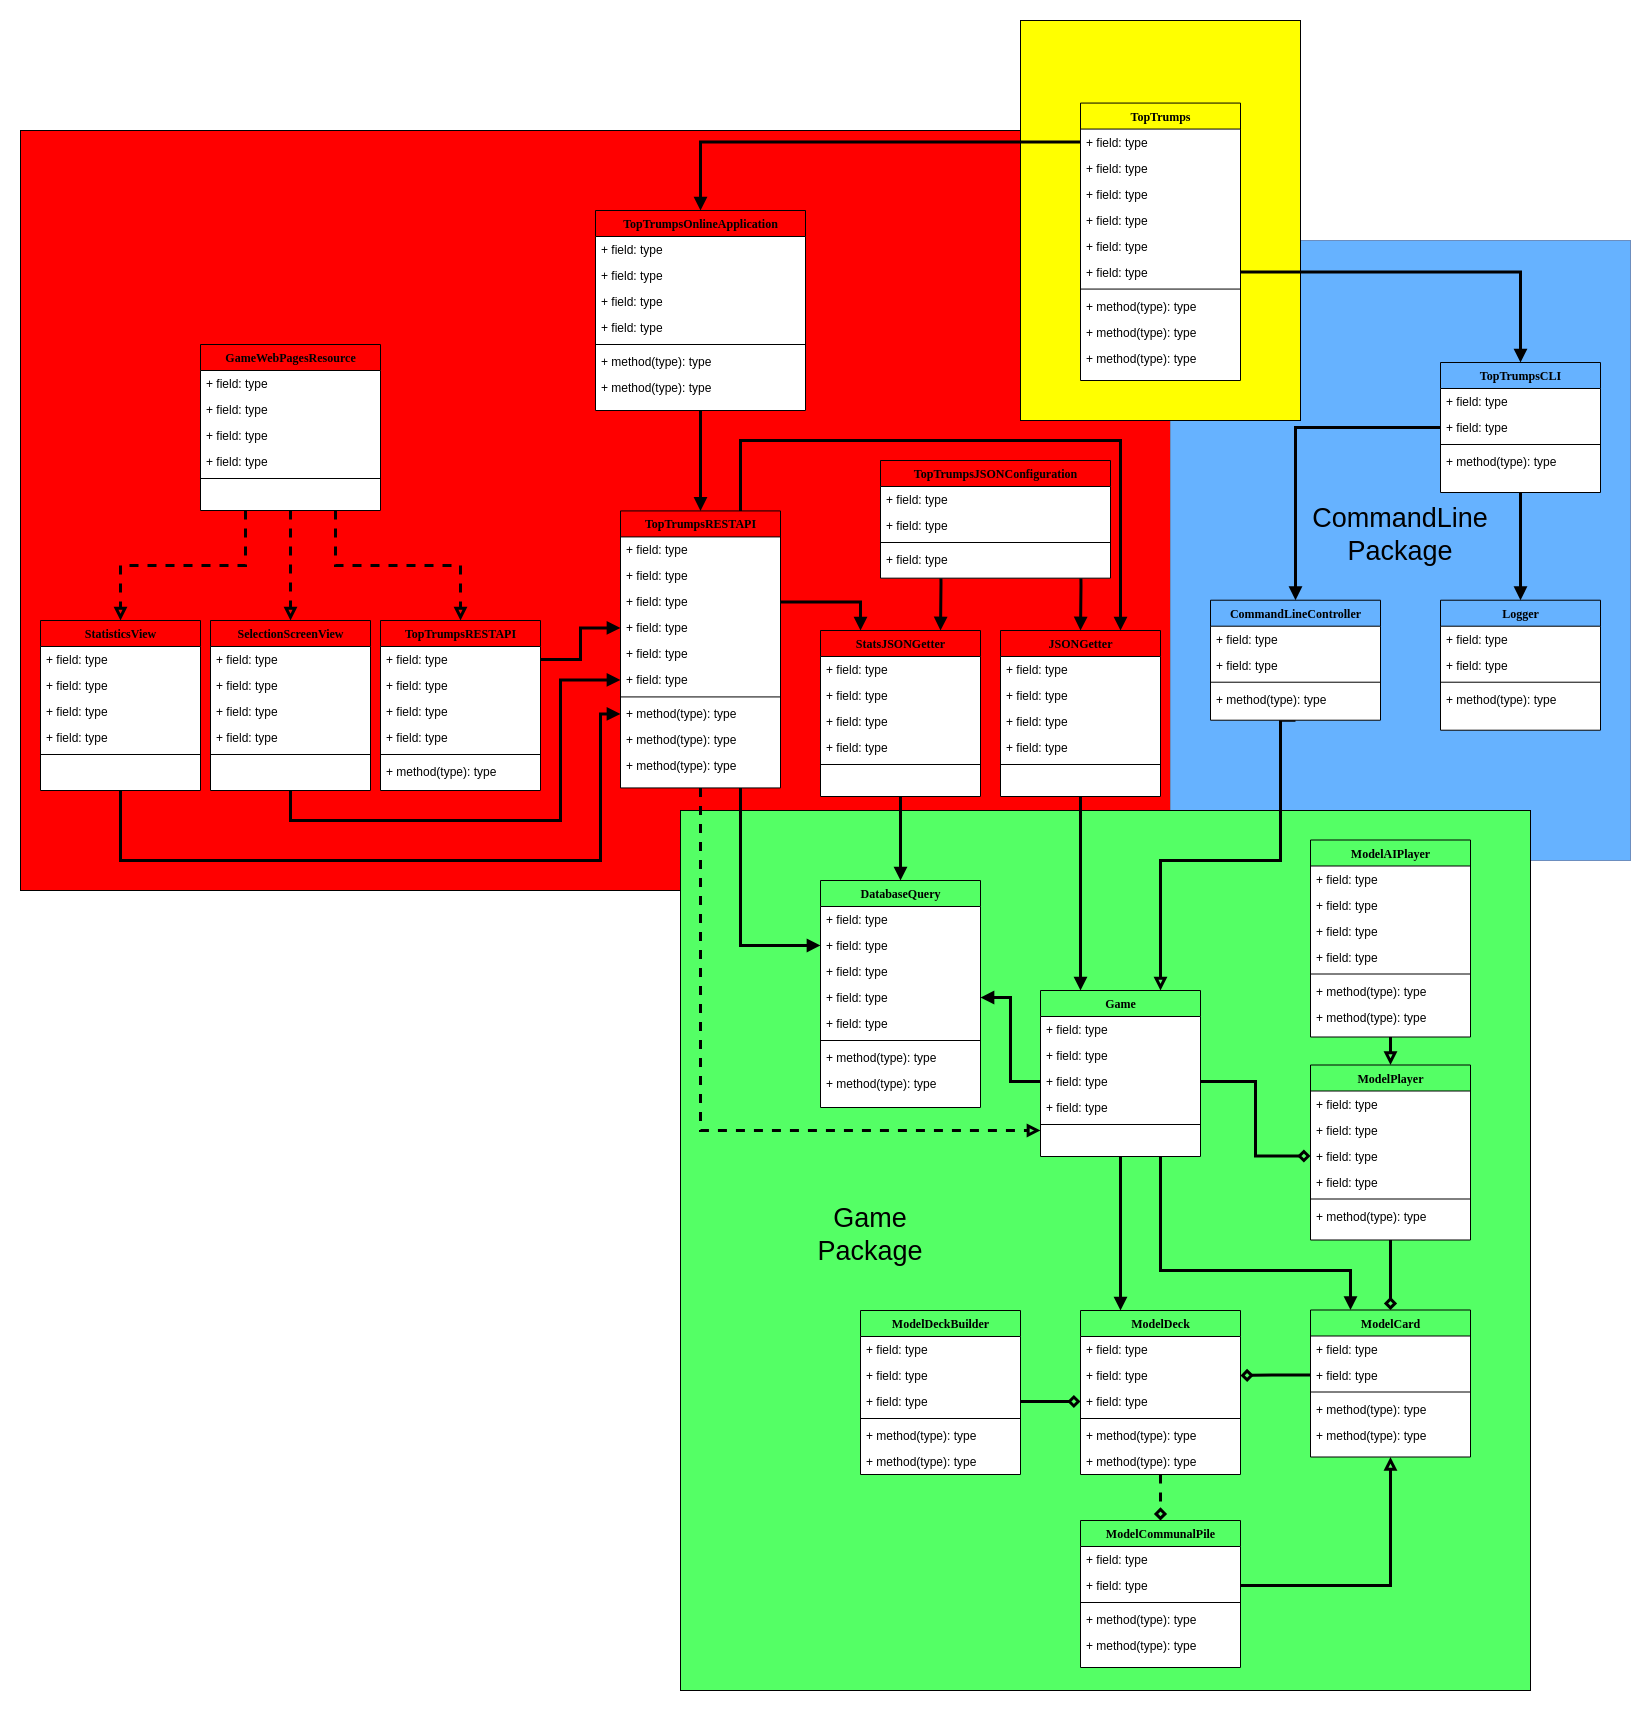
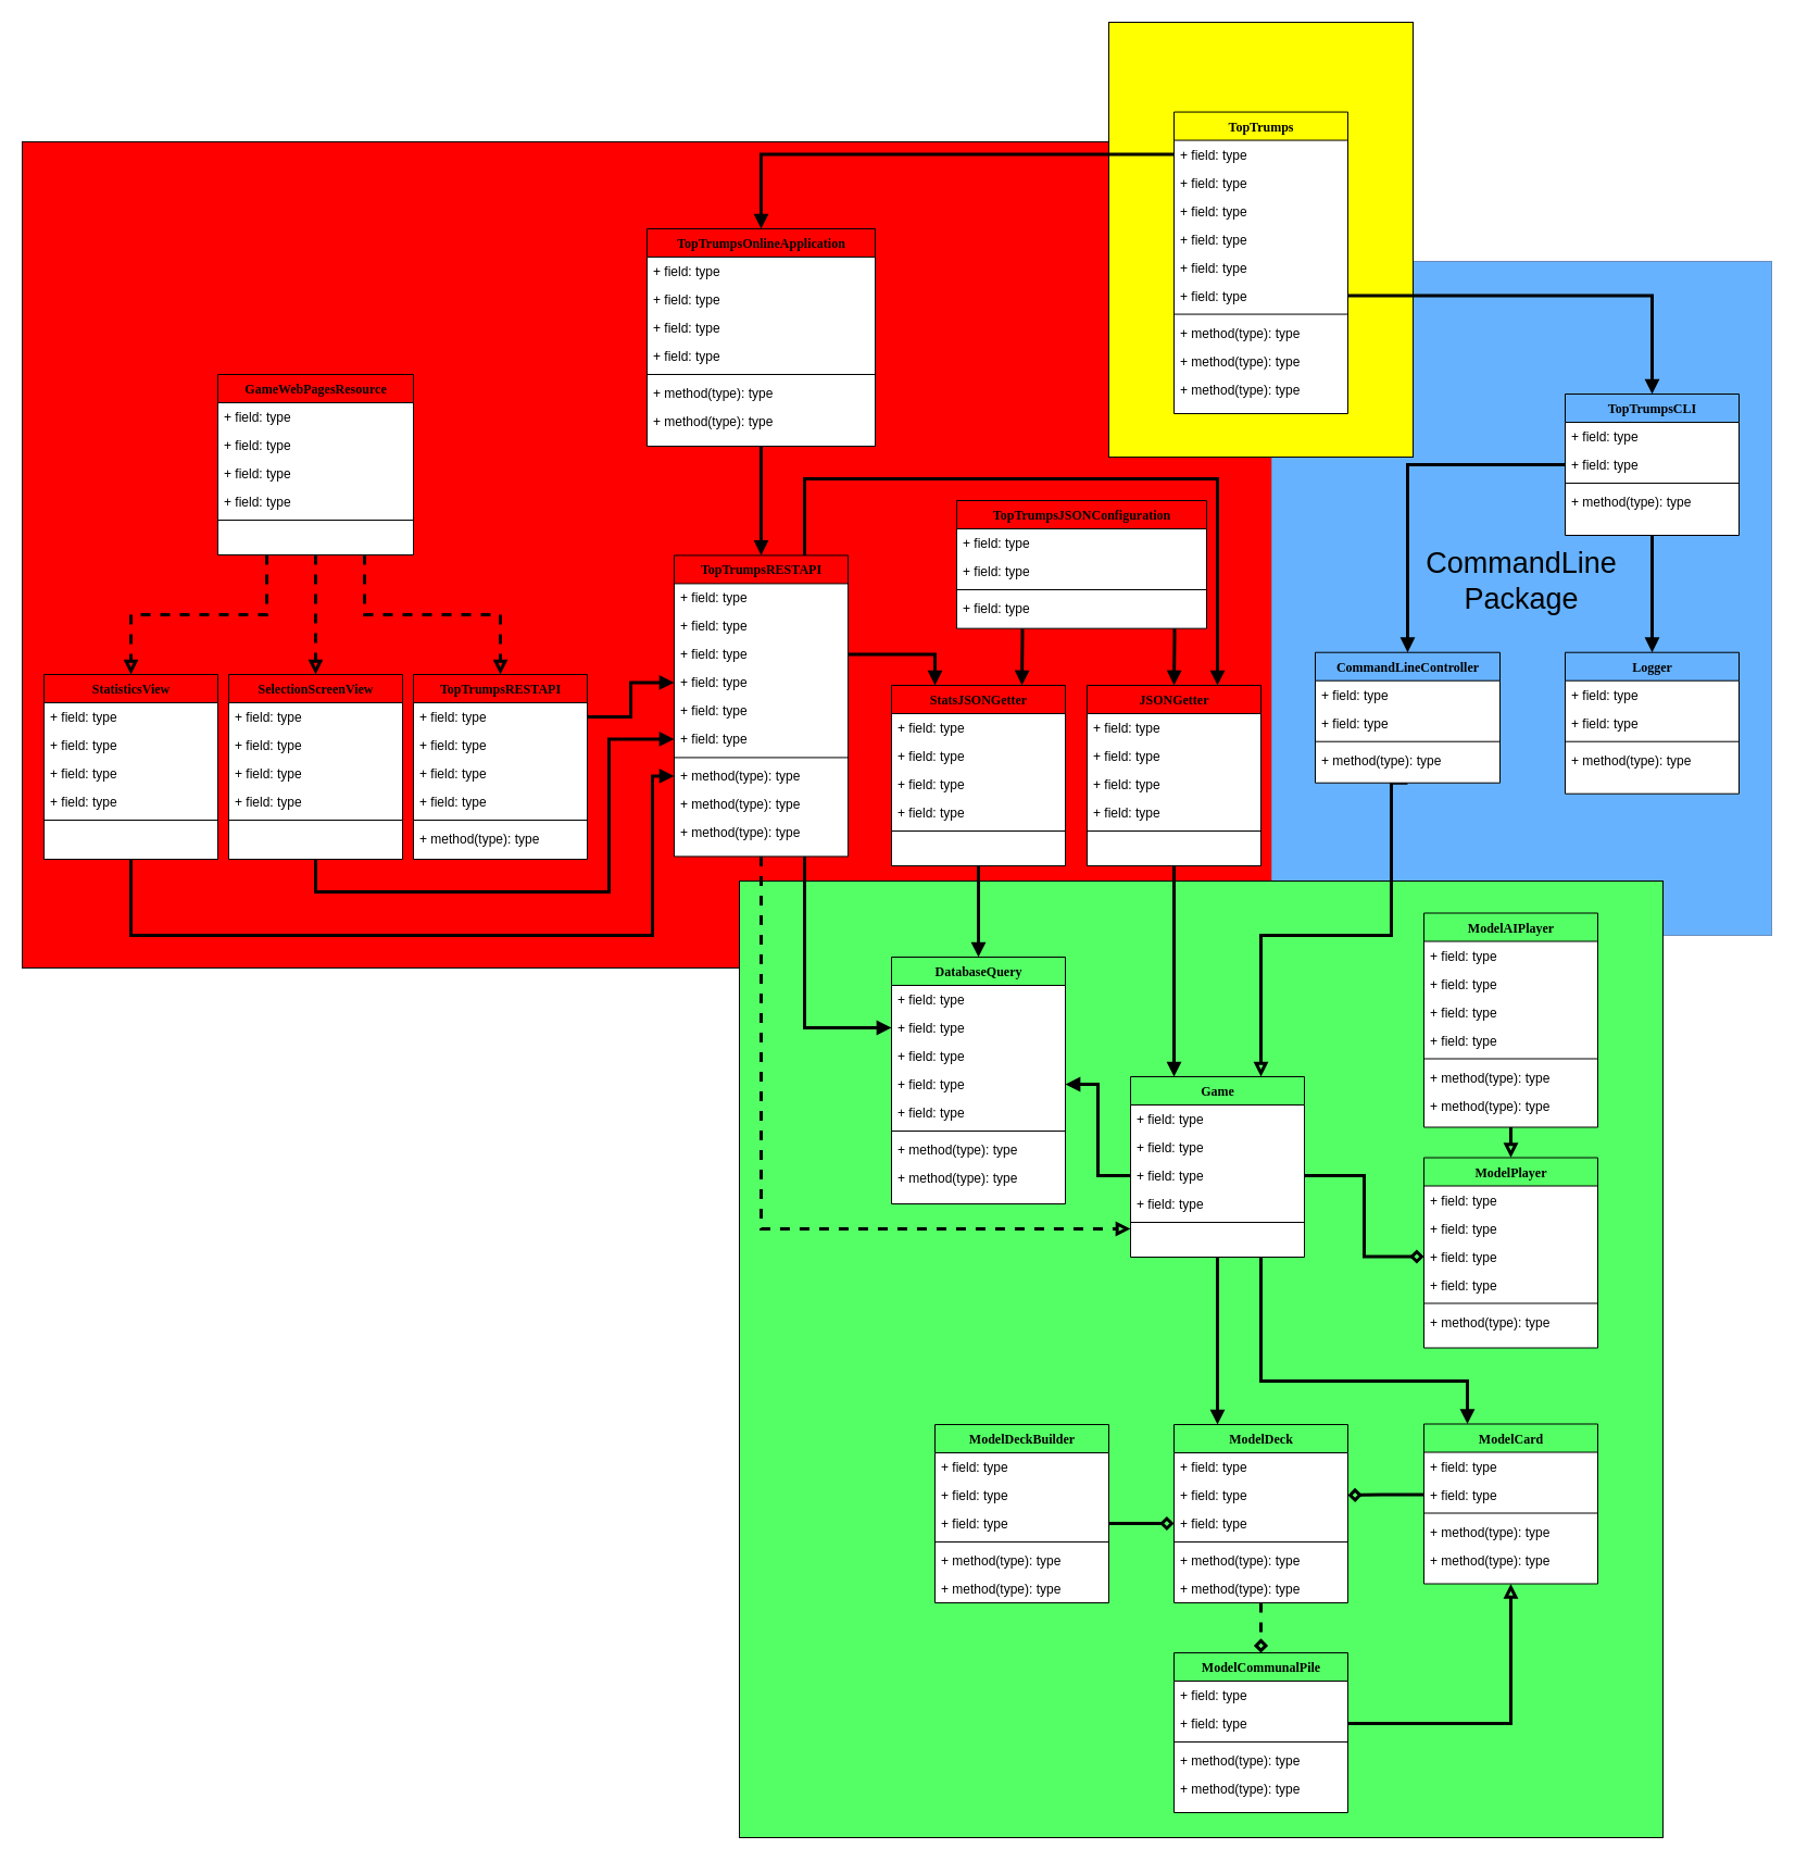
- <mxCell id="80" value="&lt;font style=&quot;font-size: 27px&quot;&gt;Game Package&lt;/font&gt;" style="text;html=1;strokeColor=none;fillColor=none;align=center;verticalAlign=middle;whiteSpace=wrap;rounded=0;" parent="1" vertex="1"><mxGeometry x="805" y="1180" width="130" height="108" as="geometry" /></mxCell>
- <mxCell id="72" style="edgeStyle=orthogonalEdgeStyle;rounded=0;orthogonalLoop=1;jettySize=auto;html=1;exitX=0.5;exitY=1;exitDx=0;exitDy=0;entryX=0.5;entryY=0;entryDx=0;entryDy=0;endArrow=diamond;endFill=0;strokeWidth=3;" parent="1" source="73" target="66" edge="1"><mxGeometry relative="1" as="geometry" /></mxCell>
